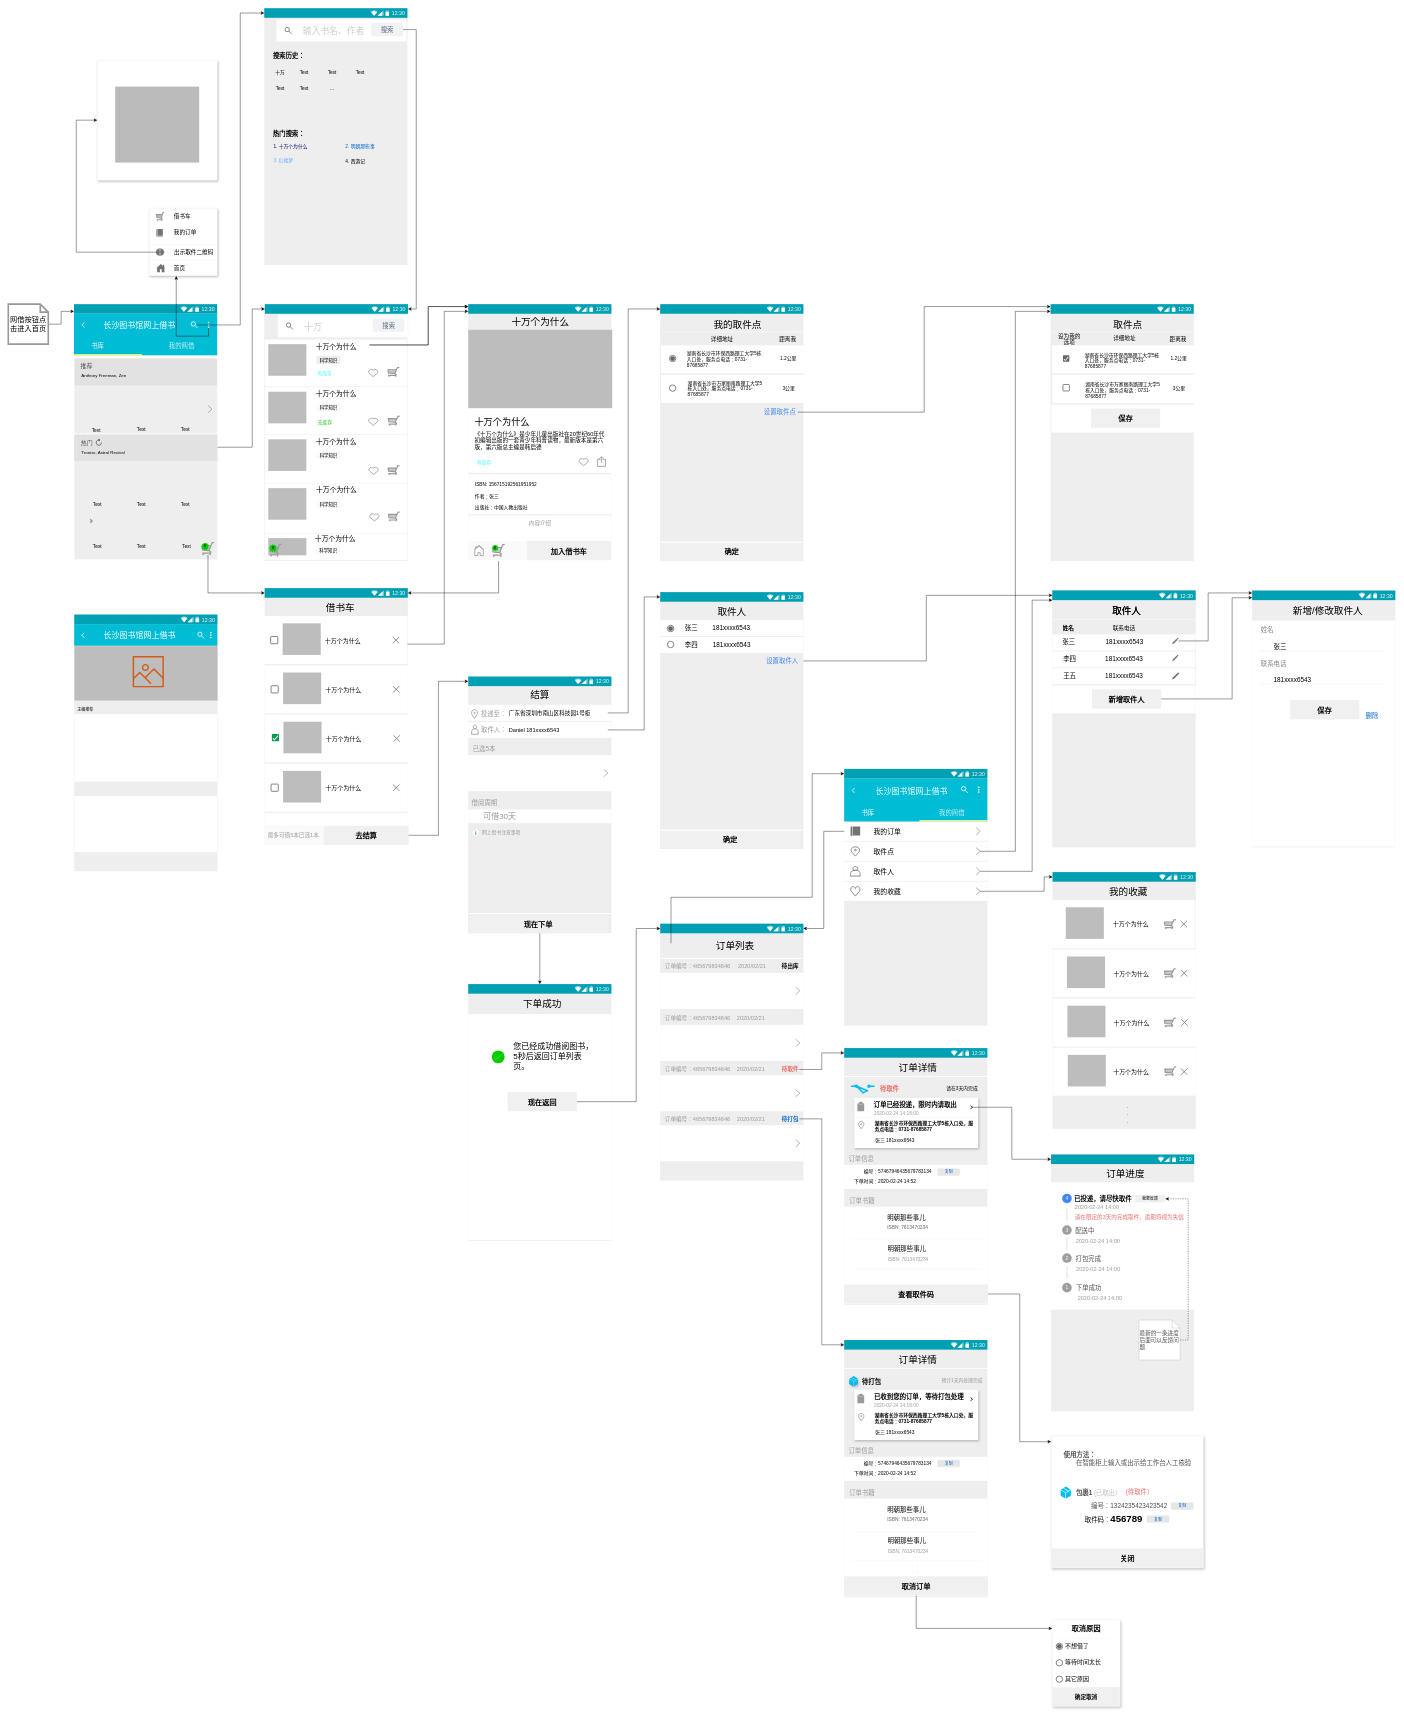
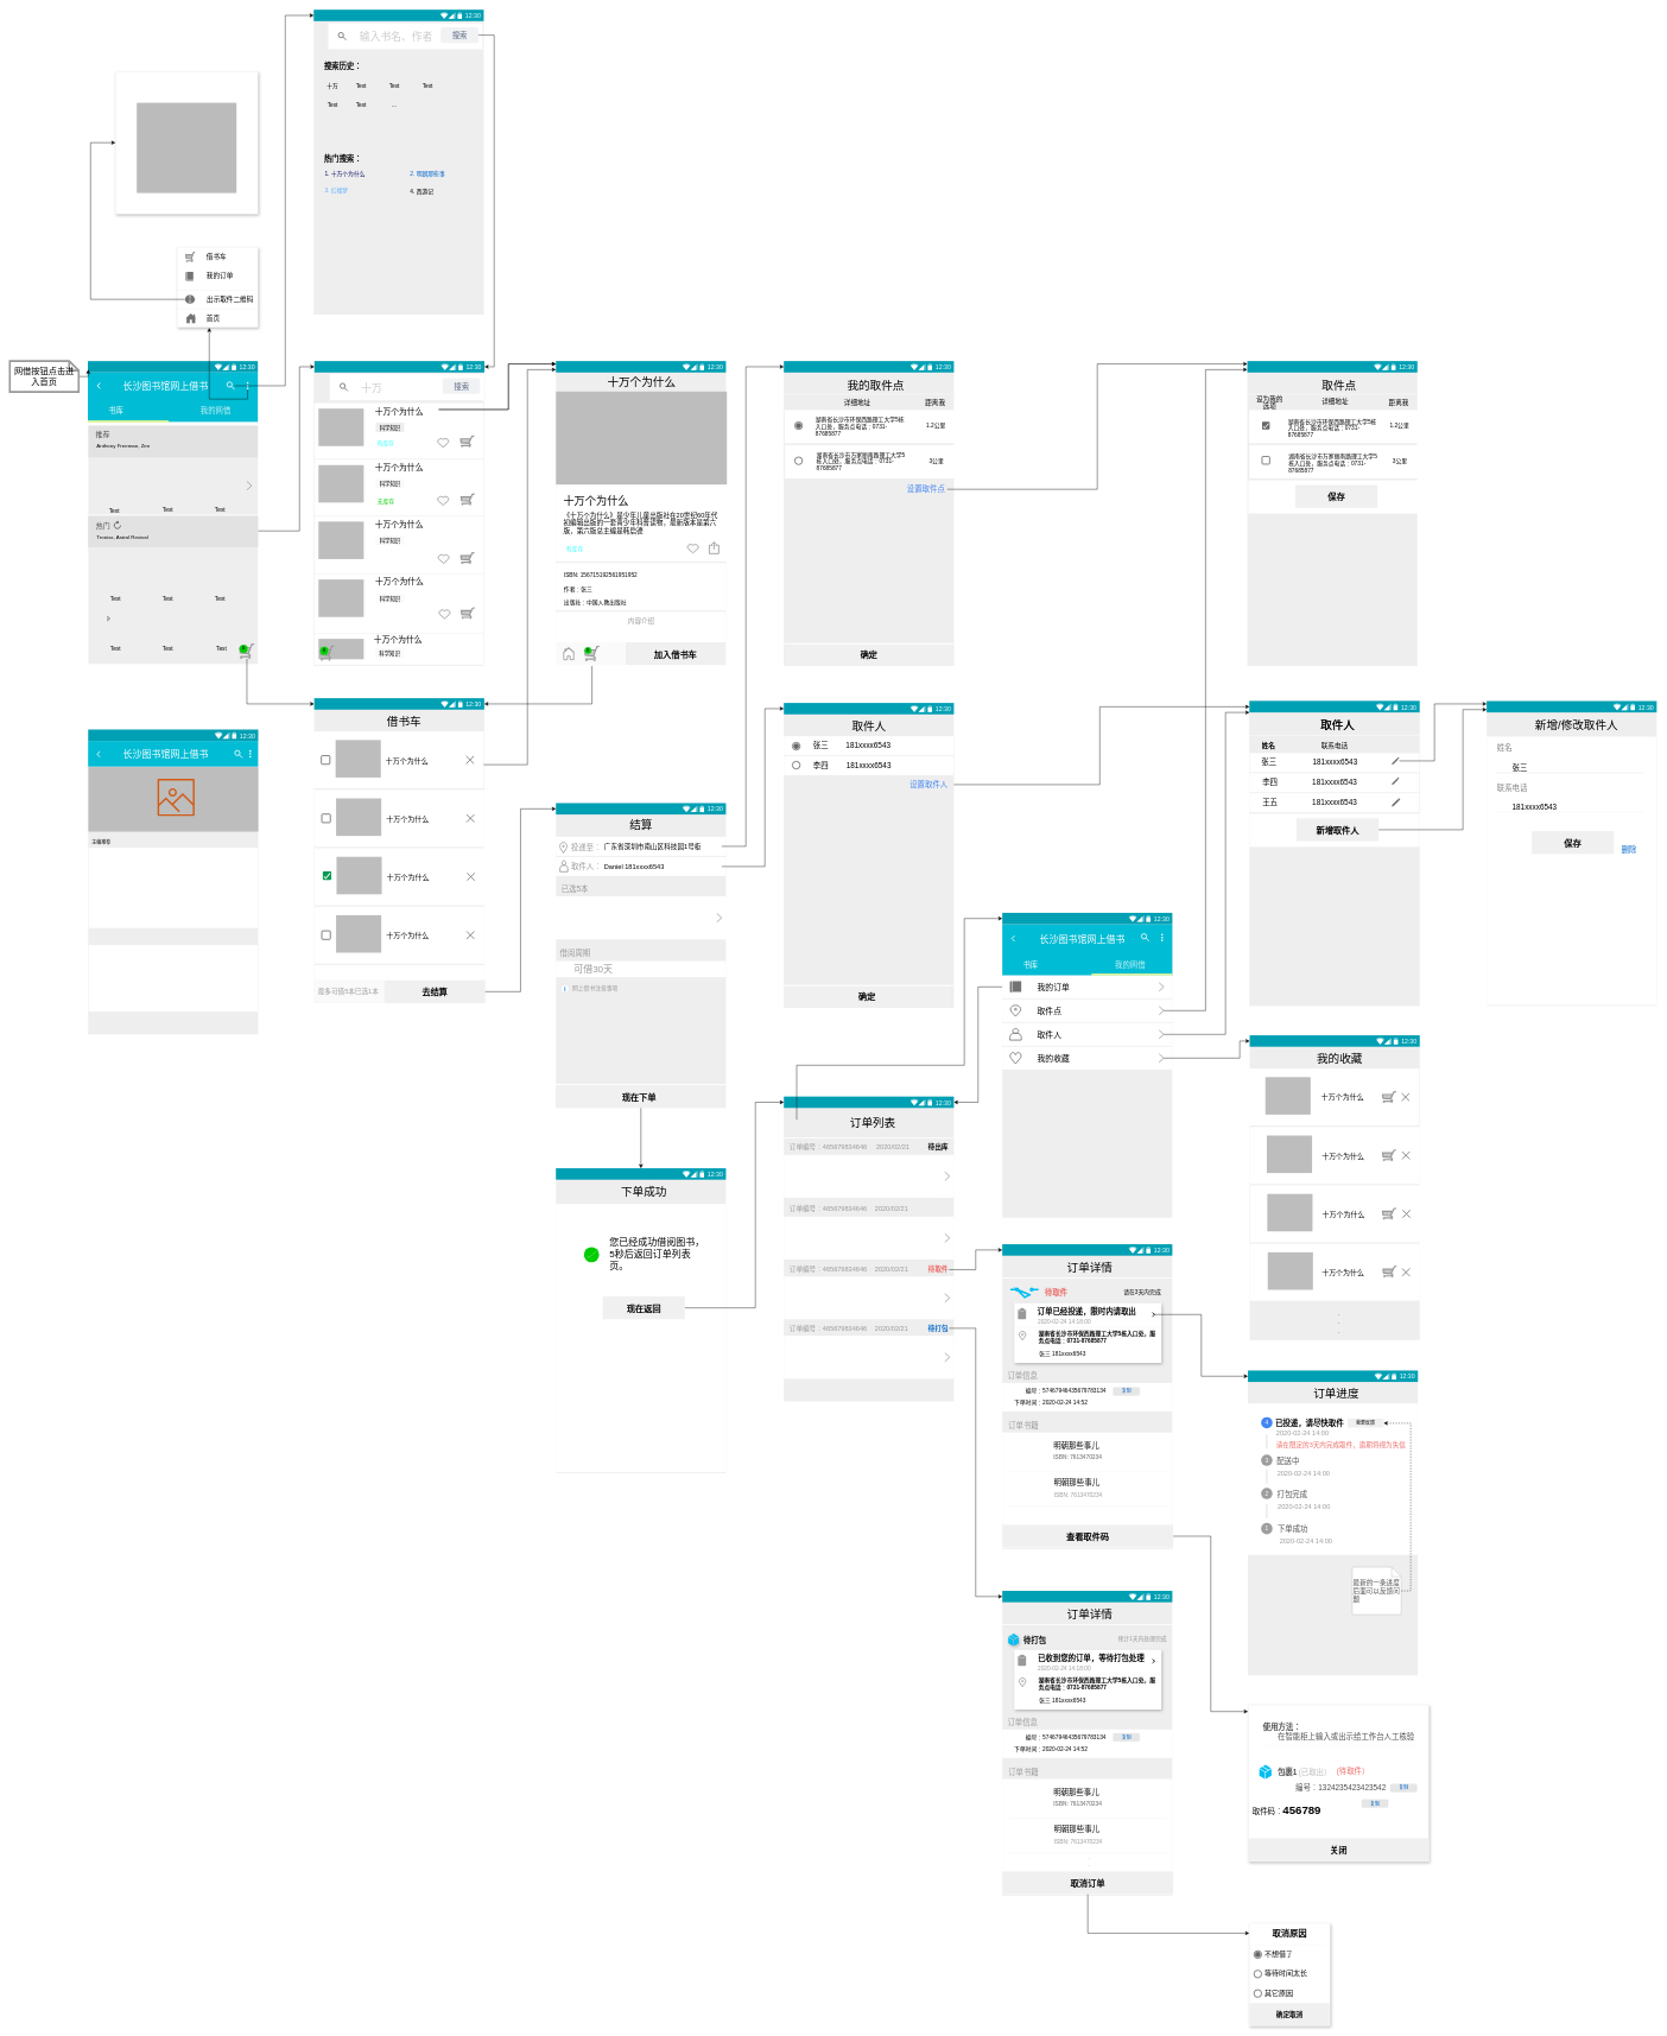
- <mxCell id="152" value="网借按钮点击进入首页" style="shape=note;size=20;whiteSpace=wrap;html=1;shadow=0;strokeColor=#999999;strokeWidth=4;fillColor=#FFFFFF;fontSize=18;fontColor=#000000;align=center;" vertex="1" parent="1"><mxGeometry x="20" y="760" width="100" height="100" as="geometry" /></mxCell>
+ <mxCell id="152" value="网借按钮点击进入首页" style="shape=note;size=20;whiteSpace=wrap;html=1;shadow=0;strokeColor=#999999;strokeWidth=4;fillColor=#FFFFFF;fontSize=18;fontColor=#000000;align=center;" vertex="1" parent="1"><mxGeometry x="20" y="760" width="145" height="65" as="geometry" /></mxCell>
- <mxCell id="144" value="&lt;span style=&quot;font-weight: normal&quot;&gt;&lt;font style=&quot;font-size: 16px&quot;&gt;取件码：&lt;/font&gt;&lt;/span&gt;456789" style="text;strokeColor=none;fillColor=none;html=1;fontSize=24;fontStyle=1;verticalAlign=middle;align=left;shadow=0;" vertex="1" parent="138"><mxGeometry x="82.0" y="190.94" width="157" height="33.91" as="geometry" /></mxCell>
+ <mxCell id="144" value="&lt;span style=&quot;font-weight: normal&quot;&gt;&lt;font style=&quot;font-size: 16px&quot;&gt;取件码：&lt;/font&gt;&lt;/span&gt;456789" style="text;strokeColor=none;fillColor=none;html=1;fontSize=24;fontStyle=1;verticalAlign=middle;align=left;shadow=0;" vertex="1" parent="138"><mxGeometry x="7" y="205.94" width="157" height="33.91" as="geometry" /></mxCell>
